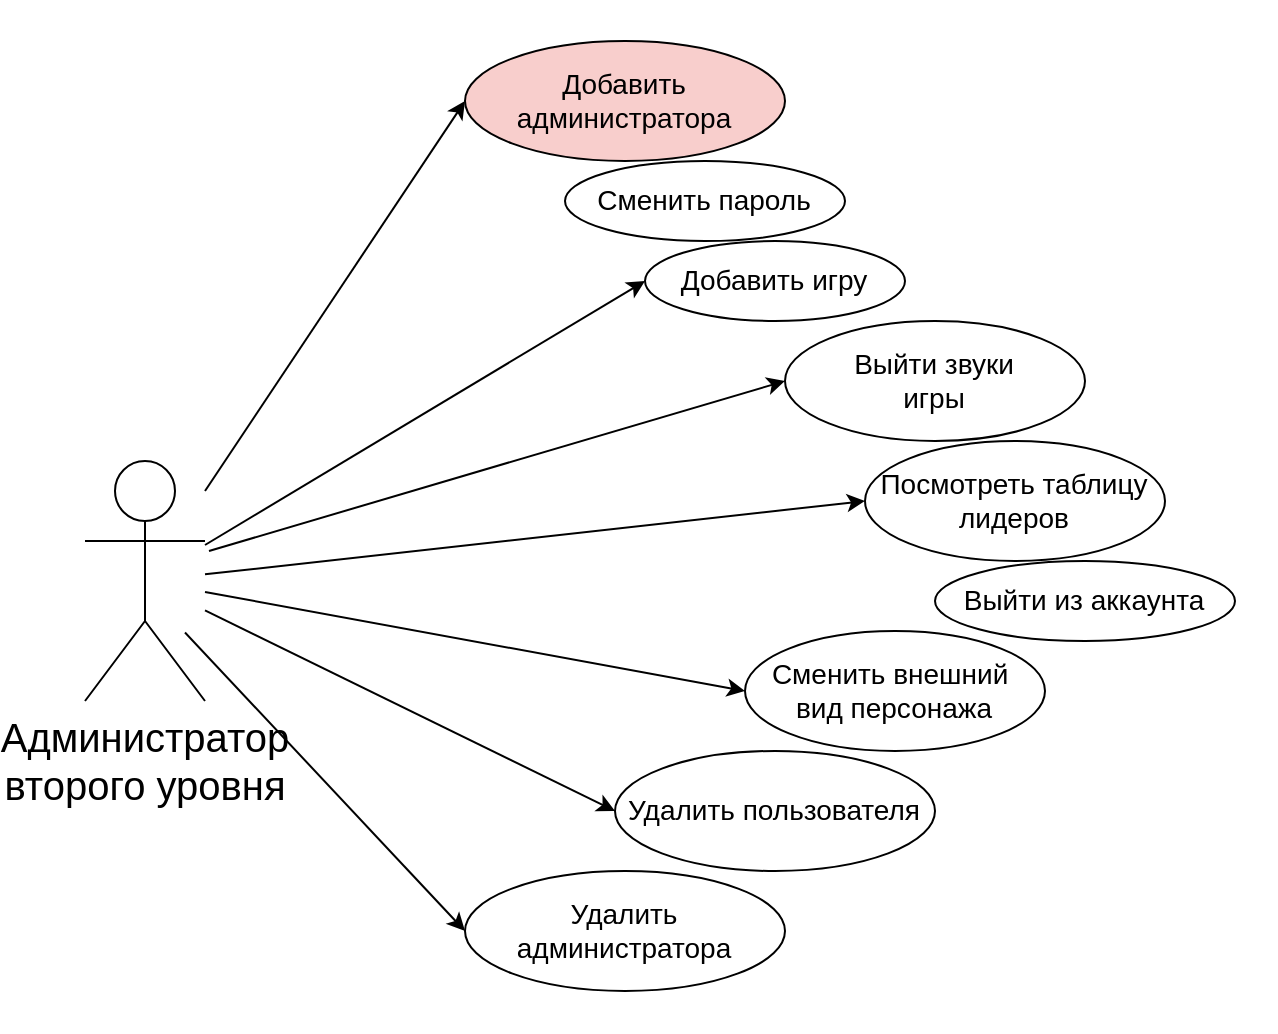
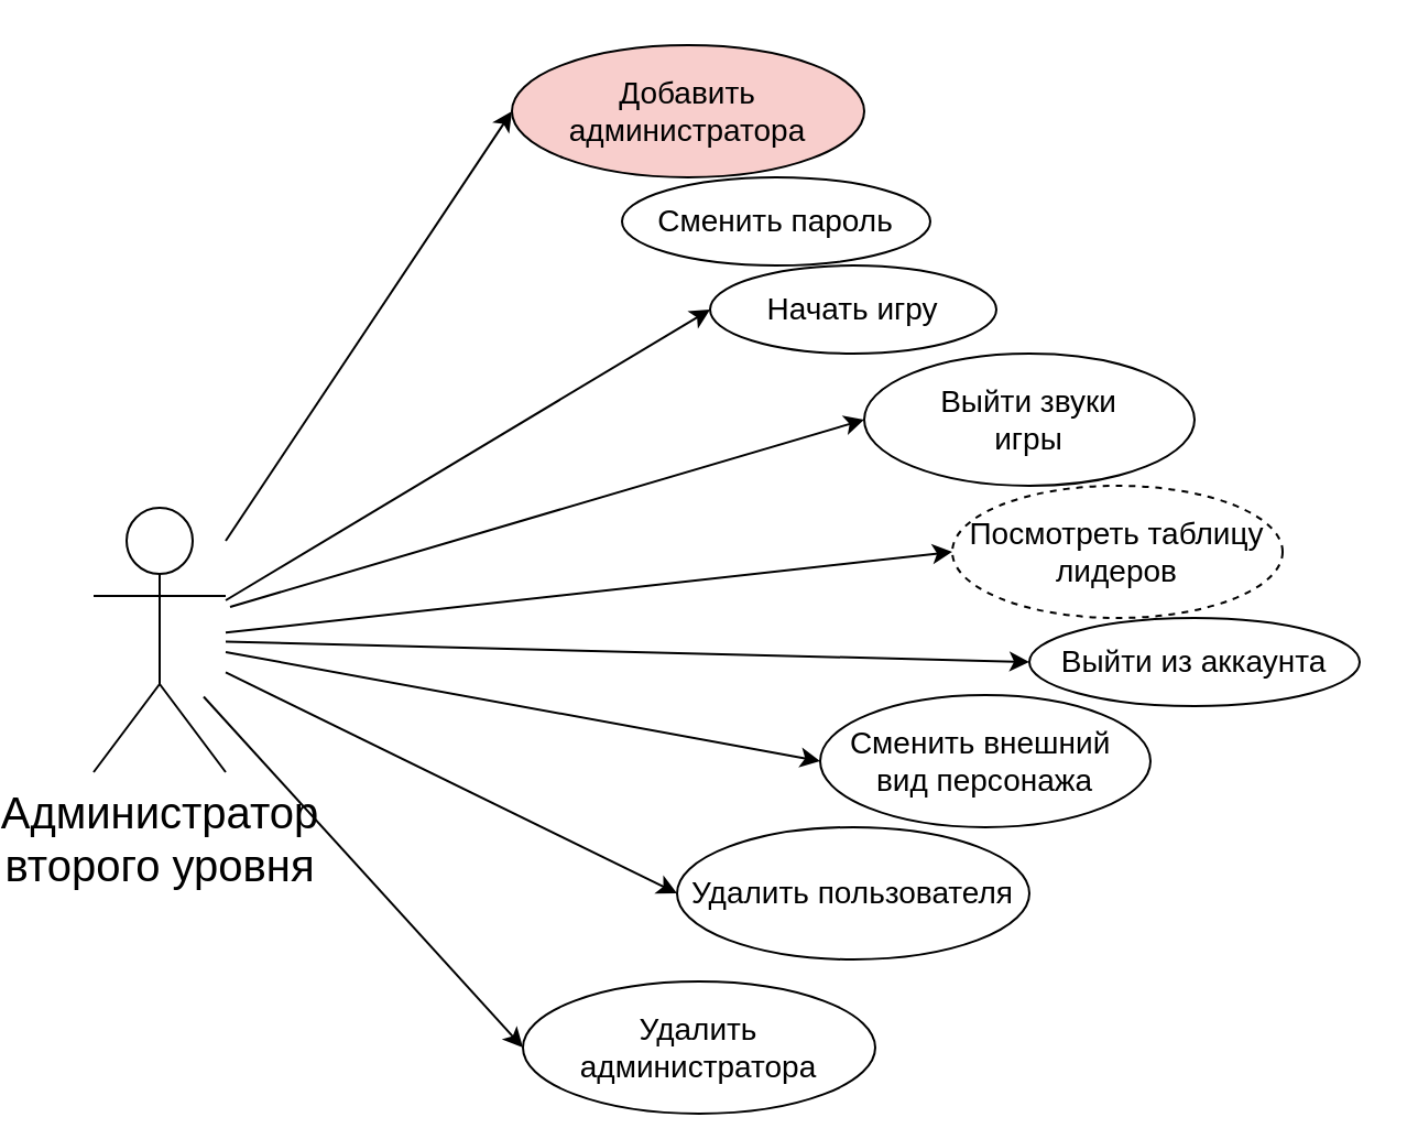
- <mxCell id="5" value="&lt;span style=&quot;font-size: 14px;&quot;&gt;Добавить игру&lt;br&gt;&lt;/span&gt;" style="ellipse;whiteSpace=wrap;html=1;" vertex="1" parent="1"><mxGeometry x="300" y="120" width="130" height="40" as="geometry" /></mxCell>
+ <mxCell id="5" value="&lt;span style=&quot;font-size: 14px;&quot;&gt;Начать игру&lt;br&gt;&lt;/span&gt;" style="ellipse;whiteSpace=wrap;html=1;" vertex="1" parent="1"><mxGeometry x="300" y="120" width="130" height="40" as="geometry" /></mxCell>
- <mxCell id="9" value="&lt;font style=&quot;font-size: 14px;&quot;&gt;Посмотреть таблицу лидеров&lt;/font&gt;" style="ellipse;whiteSpace=wrap;html=1;" vertex="1" parent="1"><mxGeometry x="410" y="220" width="150" height="60" as="geometry" /></mxCell>
+ <mxCell id="9" value="&lt;font style=&quot;font-size: 14px;&quot;&gt;Посмотреть таблицу лидеров&lt;/font&gt;" style="ellipse;whiteSpace=wrap;html=1;dashed=1;" vertex="1" parent="1"><mxGeometry x="410" y="220" width="150" height="60" as="geometry" /></mxCell>
+ <mxCell id="10" value="" style="endArrow=classic;html=1;rounded=0;entryX=0;entryY=0.5;entryDx=0;entryDy=0;" edge="1" parent="1" target="11" source="2"><mxGeometry width="50" height="50" relative="1" as="geometry"><mxPoint x="110" y="522" as="sourcePoint" /><mxPoint x="355" y="440" as="targetPoint" /></mxGeometry></mxCell>
- <mxCell id="17" value="&lt;font style=&quot;font-size: 14px;&quot;&gt;Удалить &lt;br&gt;администратора&lt;br&gt;&lt;/font&gt;" style="ellipse;whiteSpace=wrap;html=1;" vertex="1" parent="1"><mxGeometry x="210" y="435" width="160" height="60" as="geometry" /></mxCell>
+ <mxCell id="17" value="&lt;font style=&quot;font-size: 14px;&quot;&gt;Удалить &lt;br&gt;администратора&lt;br&gt;&lt;/font&gt;" style="ellipse;whiteSpace=wrap;html=1;" vertex="1" parent="1"><mxGeometry x="215" y="445" width="160" height="60" as="geometry" /></mxCell>
